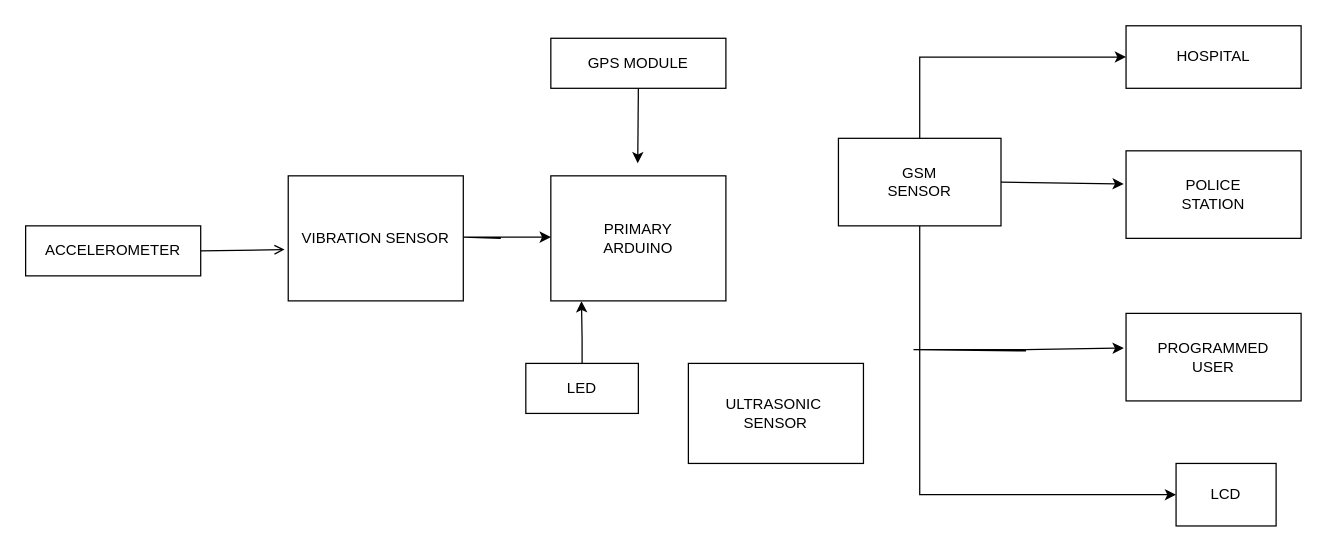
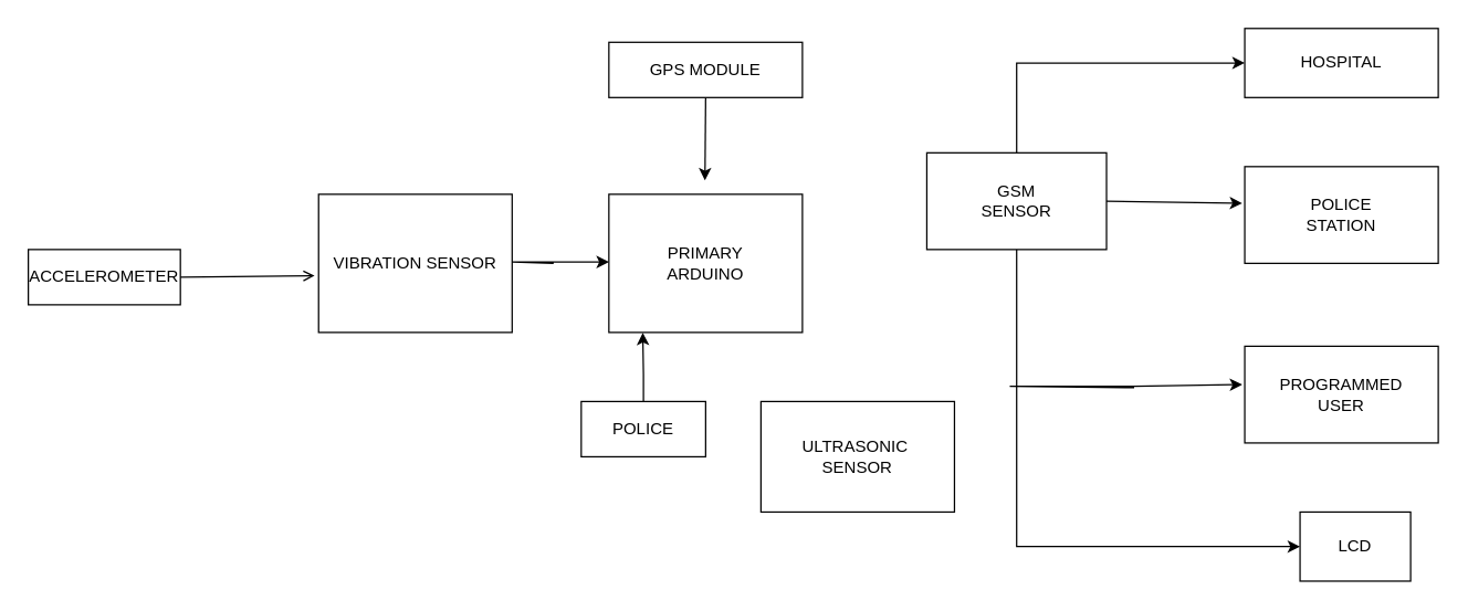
- <mxCell id="2" value="ACCELEROMETER" style="rounded=0;whiteSpace=wrap;html=1;" vertex="1" parent="1"><mxGeometry x="20" y="180" width="140" height="40" as="geometry" /></mxCell>
+ <mxCell id="2" value="ACCELEROMETER" style="rounded=0;whiteSpace=wrap;html=1;" vertex="1" parent="1"><mxGeometry x="20" y="180" width="110" height="40" as="geometry" /></mxCell>
- <mxCell id="7" value="LED" style="rounded=0;whiteSpace=wrap;html=1;" vertex="1" parent="1"><mxGeometry x="420" y="290" width="90" height="40" as="geometry" /></mxCell>
+ <mxCell id="7" value="POLICE" style="rounded=0;whiteSpace=wrap;html=1;" vertex="1" parent="1"><mxGeometry x="420" y="290" width="90" height="40" as="geometry" /></mxCell>
